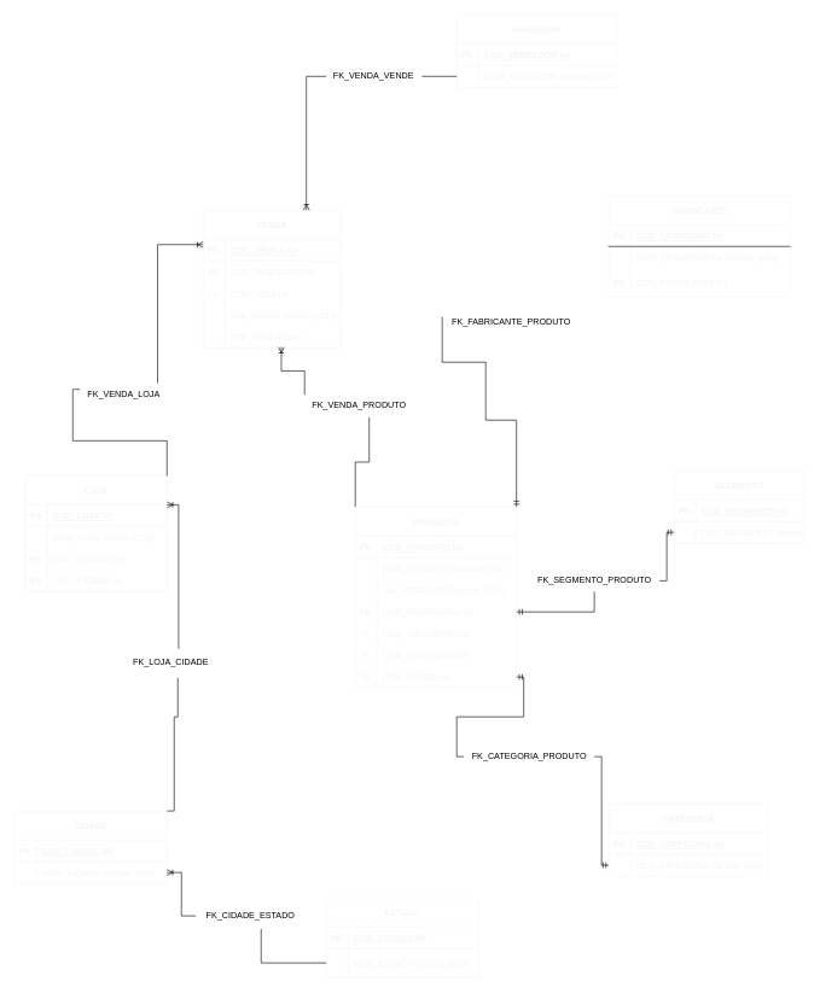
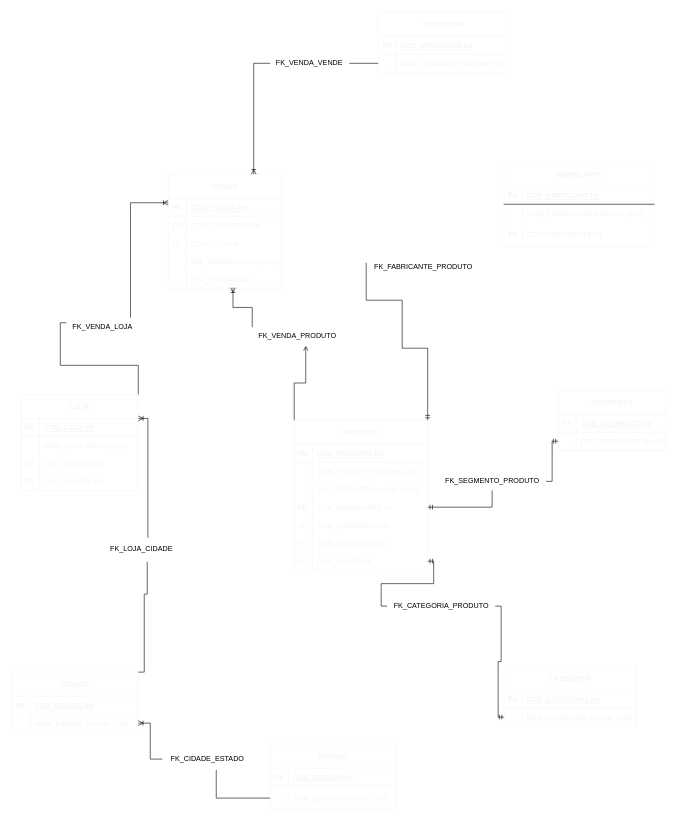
- <mxCell id="114" value="" style="edgeStyle=elbowEdgeStyle;fontSize=12;html=1;endArrow=none;rounded=0;fontColor=#F5F5F5;exitX=0;exitY=0;exitDx=0;exitDy=0;entryX=0.595;entryY=1.033;entryDx=0;entryDy=0;elbow=vertical;entryPerimeter=0;" edge="1" parent="1" source="49" target="113"><mxGeometry width="100" height="100" relative="1" as="geometry"><mxPoint x="490" y="700" as="sourcePoint" /><mxPoint x="403.05" y="400.99" as="targetPoint" /></mxGeometry></mxCell>
+ <mxCell id="114" value="" style="edgeStyle=elbowEdgeStyle;fontSize=12;html=1;endArrow=open;rounded=0;fontColor=#F5F5F5;exitX=0;exitY=0;exitDx=0;exitDy=0;entryX=0.595;entryY=1.033;entryDx=0;entryDy=0;elbow=vertical;entryPerimeter=0;" edge="1" parent="1" source="49" target="113"><mxGeometry width="100" height="100" relative="1" as="geometry"><mxPoint x="490" y="700" as="sourcePoint" /><mxPoint x="403.05" y="400.99" as="targetPoint" /></mxGeometry></mxCell>
- <mxCell id="115" value="FK_CATEGORIA_PRODUTO" style="text;html=1;align=center;verticalAlign=middle;resizable=0;points=[];autosize=1;strokeColor=none;fillColor=none;" vertex="1" parent="1"><mxGeometry x="640" y="1030" width="180" height="30" as="geometry" /></mxCell>
+ <mxCell id="115" value="FK_CATEGORIA_PRODUTO" style="text;html=1;align=center;verticalAlign=middle;resizable=0;points=[];autosize=1;strokeColor=none;fillColor=none;" vertex="1" parent="1"><mxGeometry x="645" y="995" width="180" height="30" as="geometry" /></mxCell>
